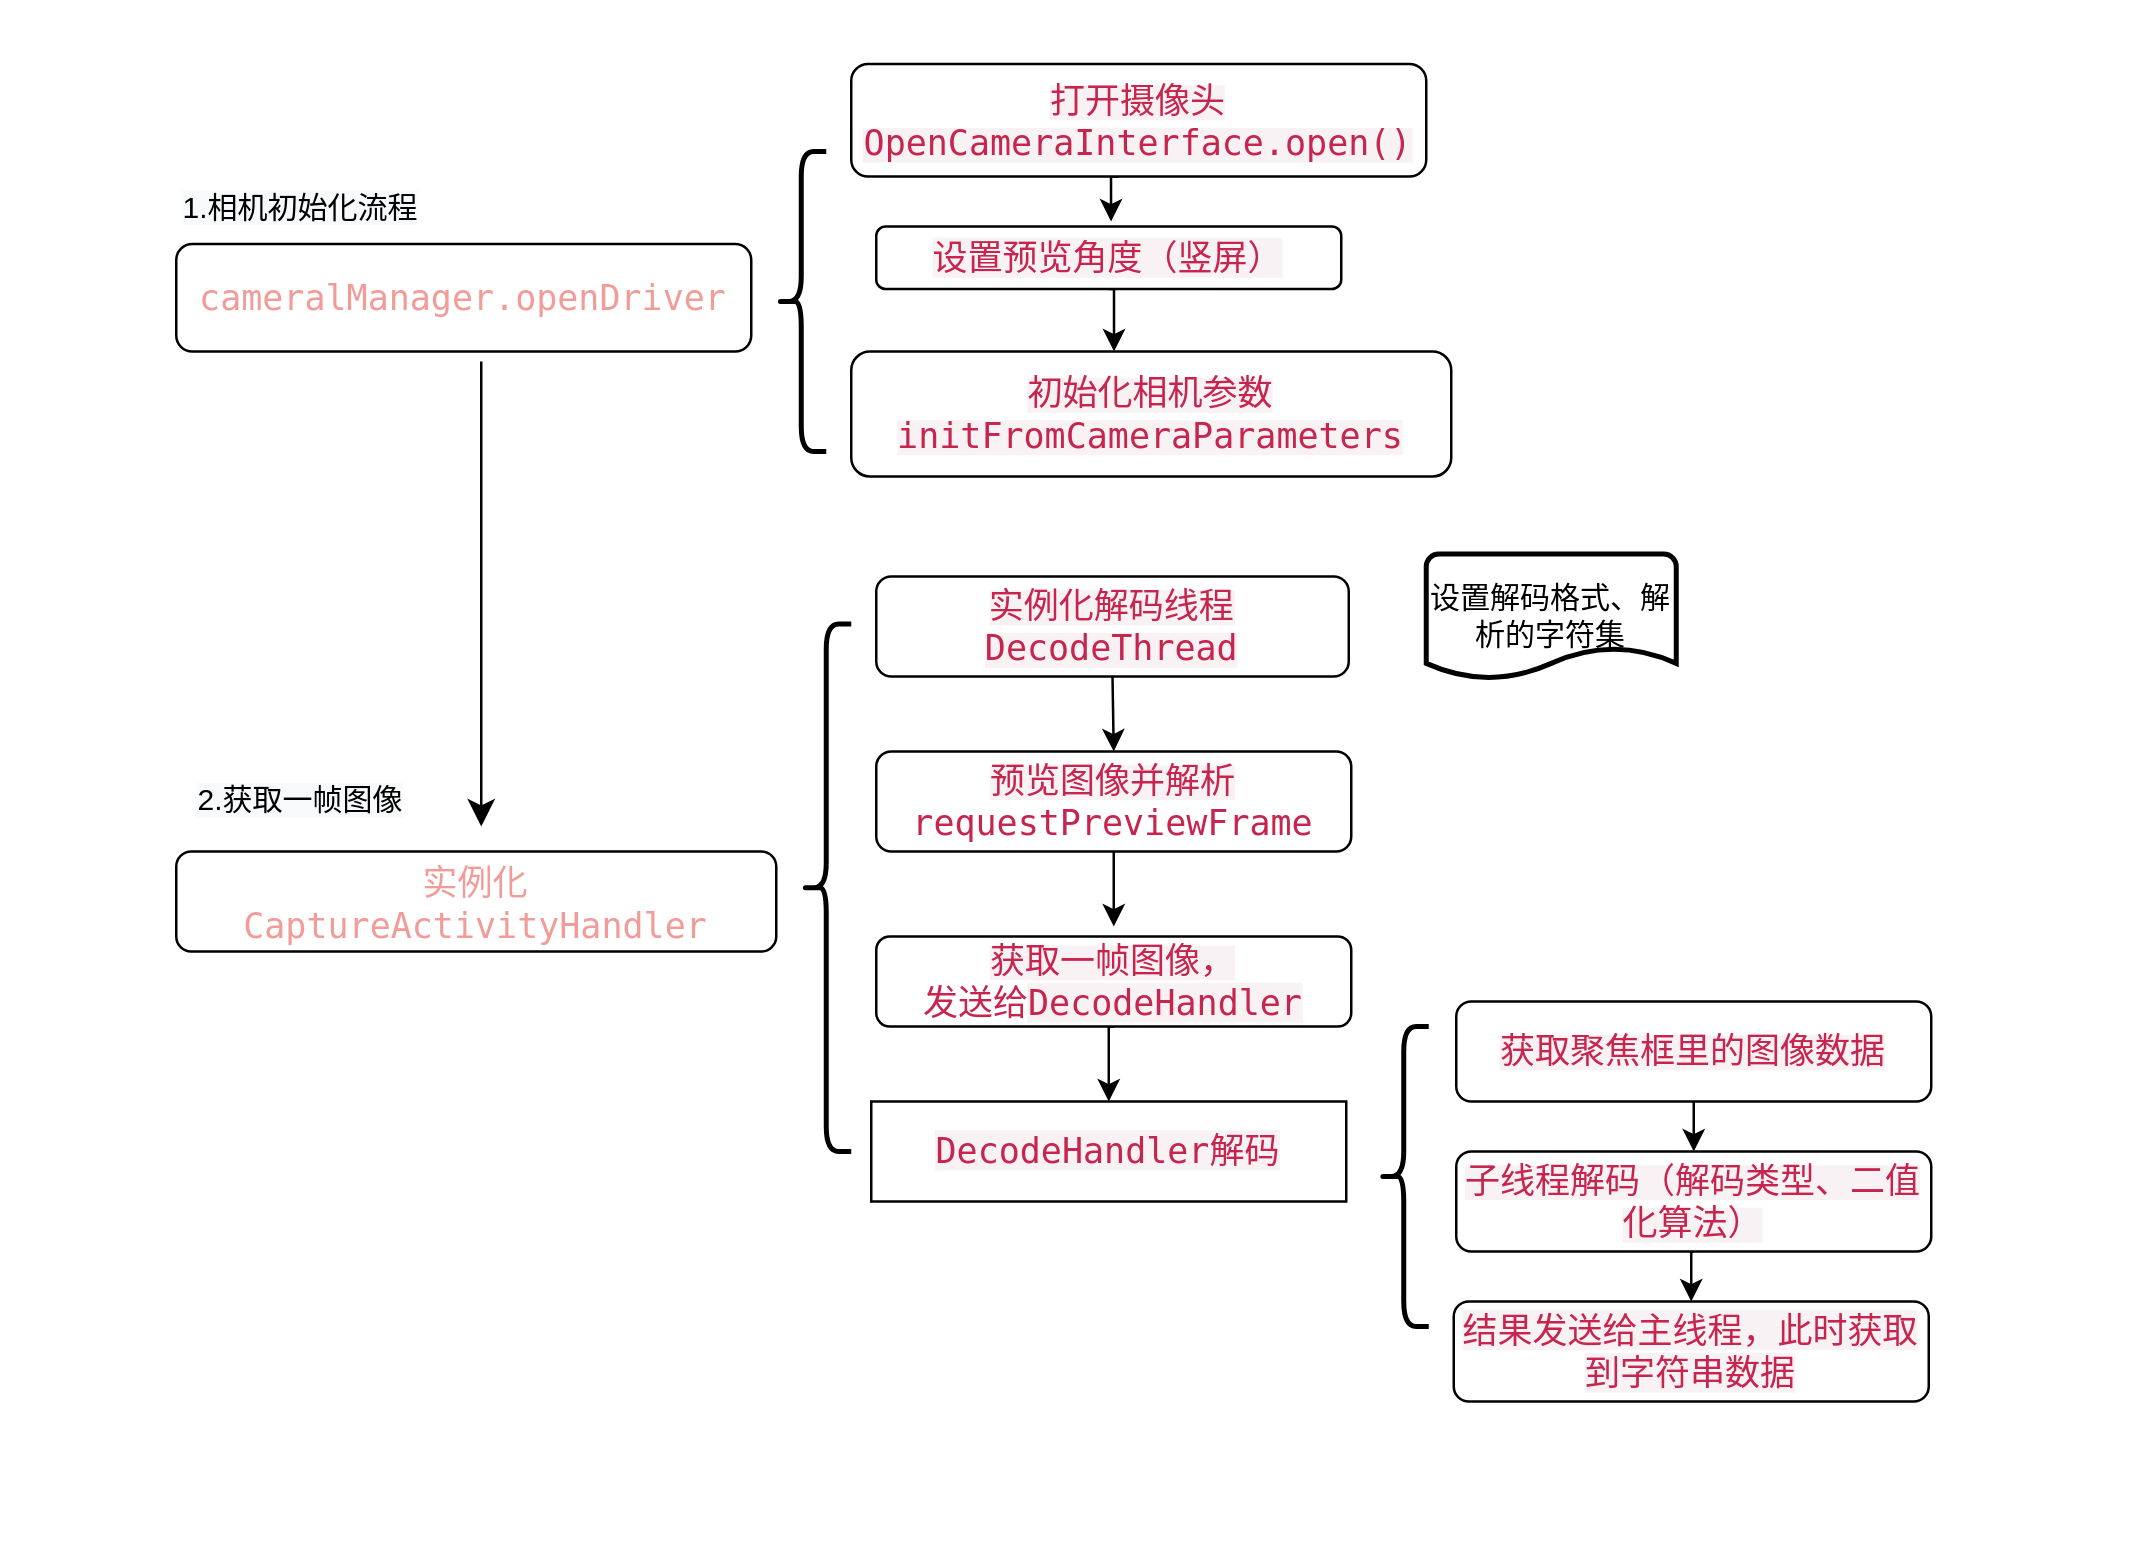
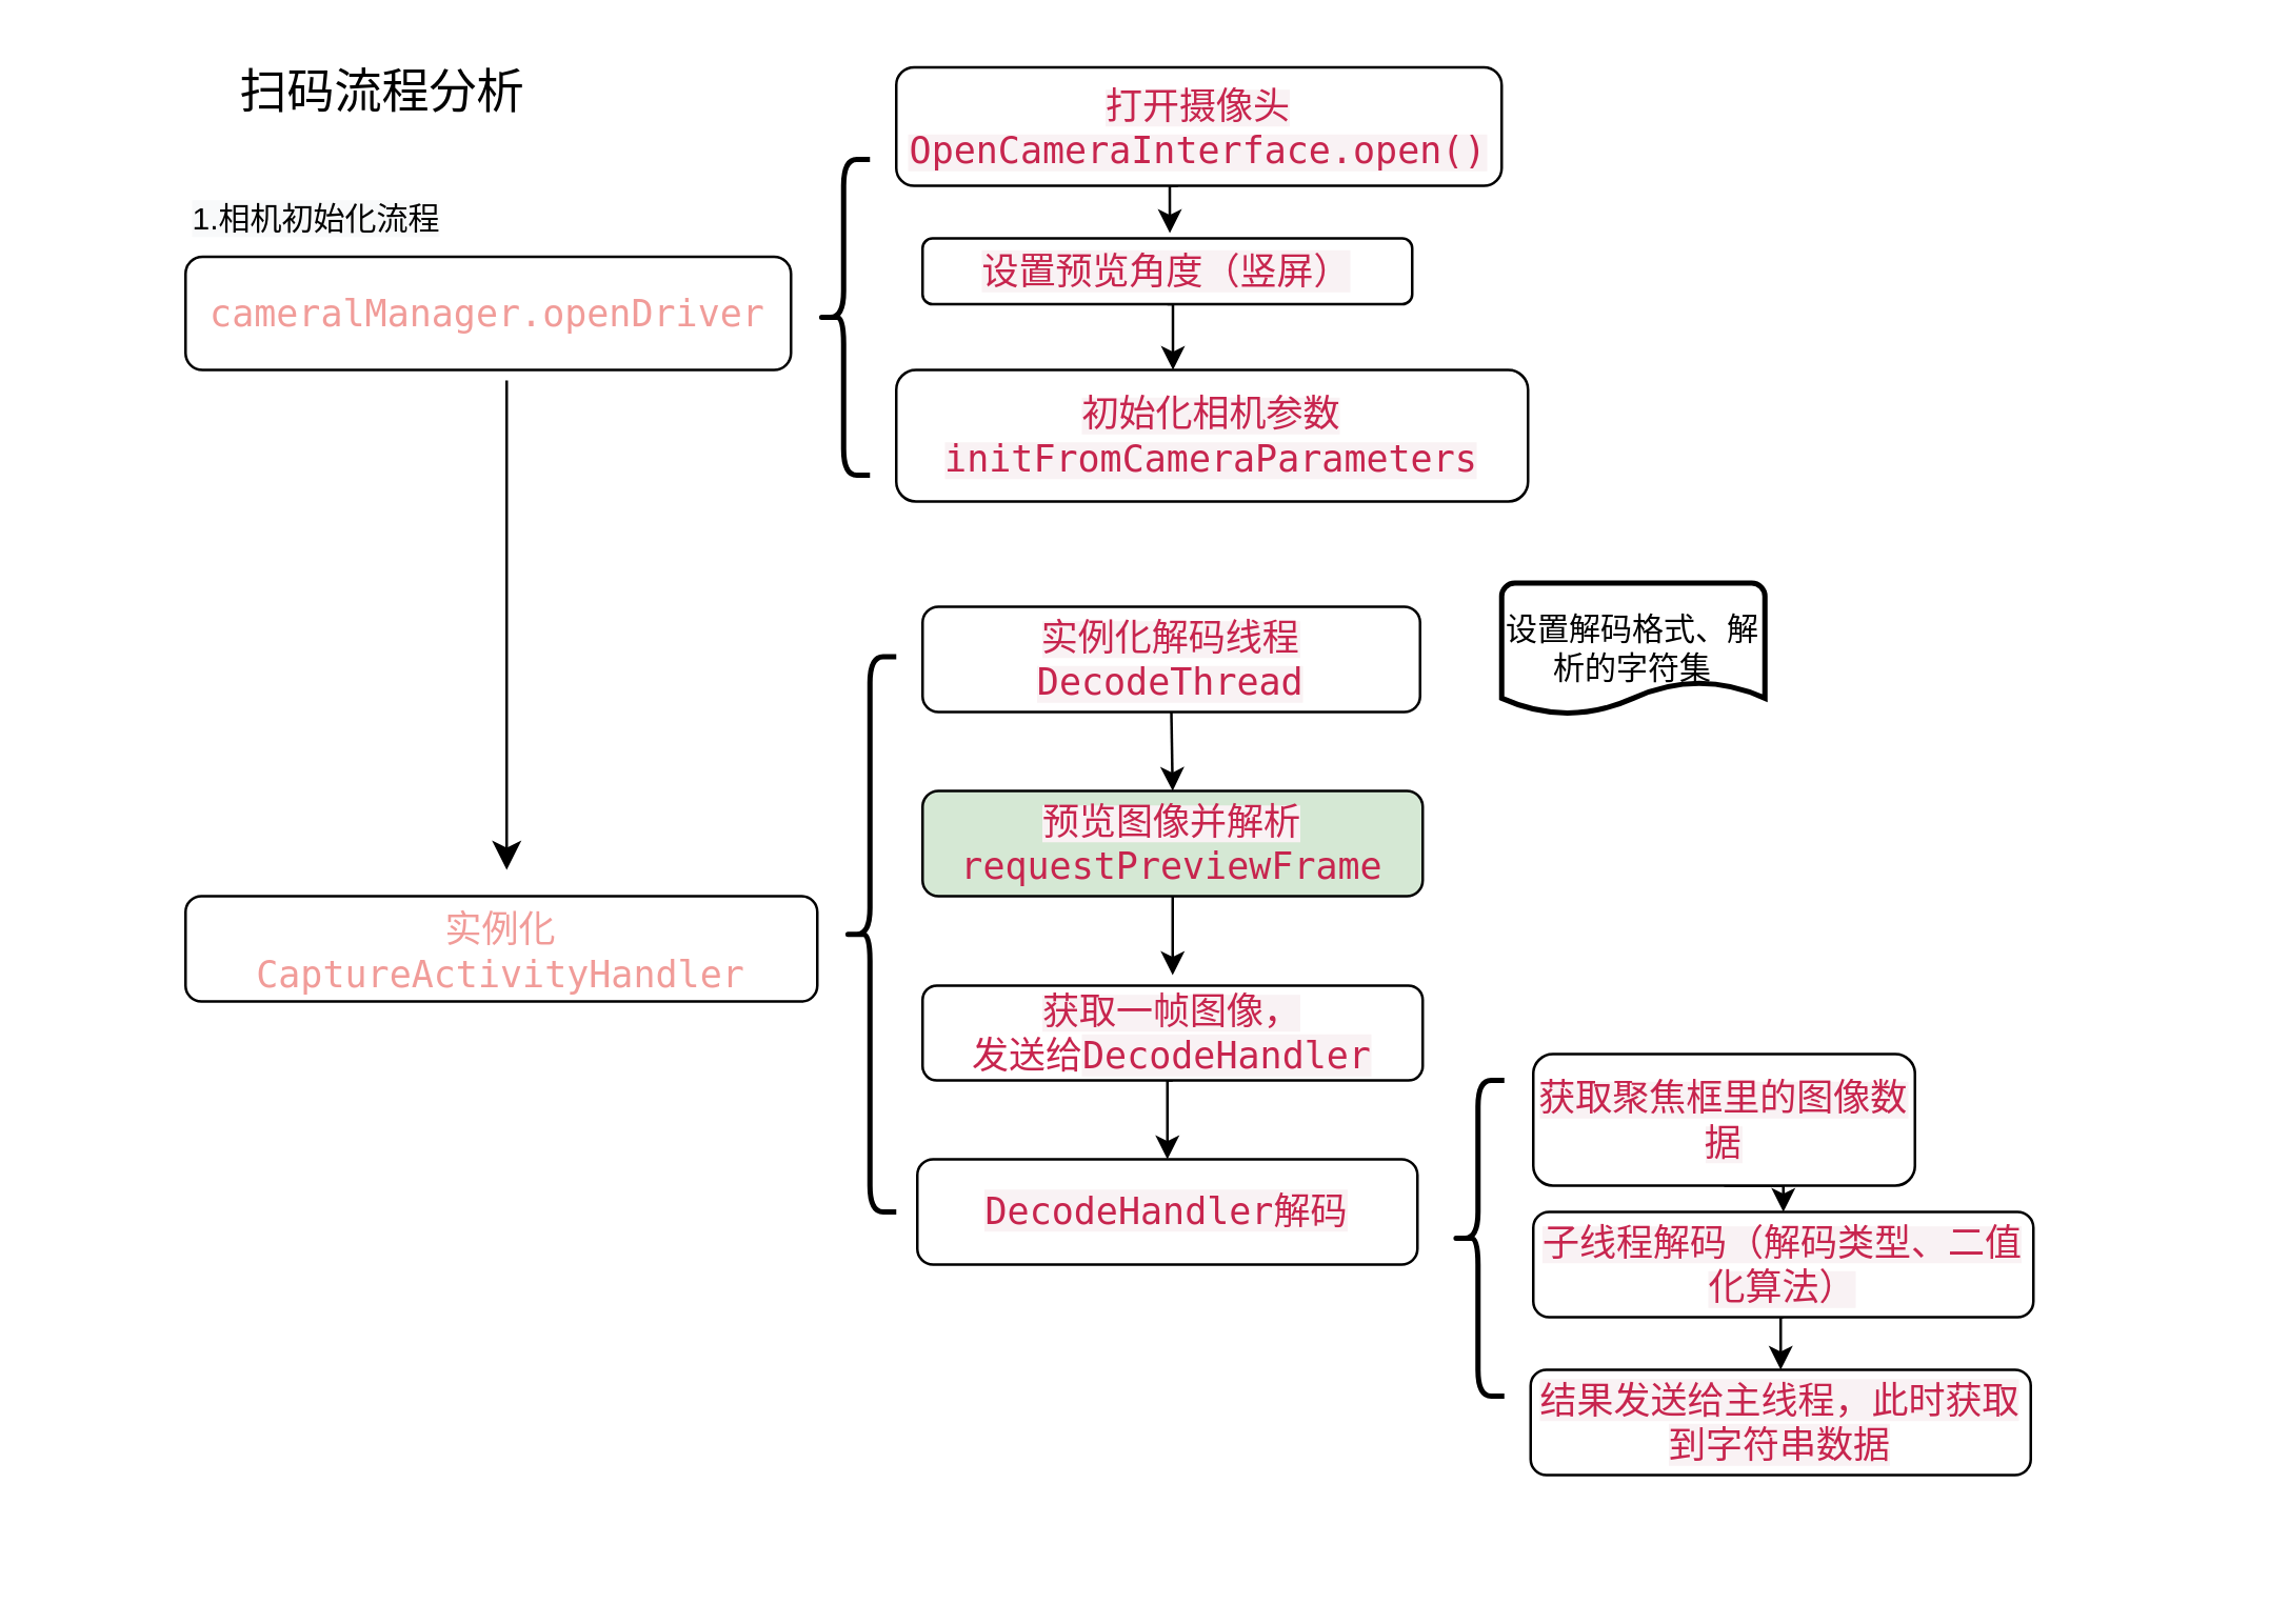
+ <mxCell id="21" value="&lt;font style=&quot;font-size: 18px&quot;&gt;扫码流程分析&lt;/font&gt;" style="text;html=1;strokeColor=none;fillColor=none;align=center;verticalAlign=middle;whiteSpace=wrap;rounded=0;opacity=20;" vertex="1" parent="1"><mxGeometry x="70" y="20" width="150" height="30" as="geometry" /></mxCell>
- <mxCell id="27" value="&lt;span style=&quot;background-color: rgb(248 , 249 , 250)&quot;&gt;2.获取一帧图像&lt;/span&gt;" style="text;html=1;strokeColor=none;fillColor=none;align=center;verticalAlign=middle;whiteSpace=wrap;rounded=0;labelBackgroundColor=#ffffff;" vertex="1" parent="1"><mxGeometry x="70" y="309.5" width="100" height="21" as="geometry" /></mxCell>
- <mxCell id="12" value="&lt;span style=&quot;background-color: rgb(249 , 242 , 244)&quot;&gt;&lt;font color=&quot;#c7254e&quot; face=&quot;source code pro, dejavu sans mono, ubuntu mono, anonymous pro, droid sans mono, menlo, monaco, consolas, inconsolata, courier, monospace, pingfang sc, microsoft yahei, sans-serif&quot;&gt;&lt;span style=&quot;font-size: 14px&quot;&gt;预览图像并解析&lt;br&gt;&lt;/span&gt;&lt;/font&gt;&lt;/span&gt;&lt;font color=&quot;#c7254e&quot; face=&quot;source code pro, dejavu sans mono, ubuntu mono, anonymous pro, droid sans mono, menlo, monaco, consolas, inconsolata, courier, monospace, pingfang sc, microsoft yahei, sans-serif&quot;&gt;&lt;span style=&quot;font-size: 14px&quot;&gt;requestPreviewFrame&lt;/span&gt;&lt;/font&gt;" style="rounded=1;whiteSpace=wrap;html=1;fontSize=12;glass=0;strokeWidth=1;shadow=0;" vertex="1" parent="1"><mxGeometry x="350" y="300" width="190" height="40" as="geometry" /></mxCell>
+ <mxCell id="12" value="&lt;span style=&quot;background-color: rgb(249 , 242 , 244)&quot;&gt;&lt;font color=&quot;#c7254e&quot; face=&quot;source code pro, dejavu sans mono, ubuntu mono, anonymous pro, droid sans mono, menlo, monaco, consolas, inconsolata, courier, monospace, pingfang sc, microsoft yahei, sans-serif&quot;&gt;&lt;span style=&quot;font-size: 14px&quot;&gt;预览图像并解析&lt;br&gt;&lt;/span&gt;&lt;/font&gt;&lt;/span&gt;&lt;font color=&quot;#c7254e&quot; face=&quot;source code pro, dejavu sans mono, ubuntu mono, anonymous pro, droid sans mono, menlo, monaco, consolas, inconsolata, courier, monospace, pingfang sc, microsoft yahei, sans-serif&quot;&gt;&lt;span style=&quot;font-size: 14px&quot;&gt;requestPreviewFrame&lt;/span&gt;&lt;/font&gt;" style="rounded=1;whiteSpace=wrap;html=1;fontSize=12;glass=0;strokeWidth=1;shadow=0;fillColor=#d5e8d4;" vertex="1" parent="1"><mxGeometry x="350" y="300" width="190" height="40" as="geometry" /></mxCell>
- <mxCell id="17" value="&lt;font color=&quot;#c7254e&quot; face=&quot;source code pro, dejavu sans mono, ubuntu mono, anonymous pro, droid sans mono, menlo, monaco, consolas, inconsolata, courier, monospace, pingfang sc, microsoft yahei, sans-serif&quot;&gt;&lt;span style=&quot;background-color: rgb(249 , 242 , 244)&quot;&gt;&lt;span style=&quot;font-size: 14px&quot;&gt;获取聚焦框里的图像数据&lt;/span&gt;&lt;br&gt;&lt;/span&gt;&lt;/font&gt;" style="rounded=1;whiteSpace=wrap;html=1;fontSize=12;glass=0;strokeWidth=1;shadow=0;" vertex="1" parent="1"><mxGeometry x="582" y="400" width="190" height="40" as="geometry" /></mxCell>
+ <mxCell id="17" value="&lt;font color=&quot;#c7254e&quot; face=&quot;source code pro, dejavu sans mono, ubuntu mono, anonymous pro, droid sans mono, menlo, monaco, consolas, inconsolata, courier, monospace, pingfang sc, microsoft yahei, sans-serif&quot;&gt;&lt;span style=&quot;background-color: rgb(249 , 242 , 244)&quot;&gt;&lt;span style=&quot;font-size: 14px&quot;&gt;获取聚焦框里的图像数据&lt;/span&gt;&lt;br&gt;&lt;/span&gt;&lt;/font&gt;" style="rounded=1;whiteSpace=wrap;html=1;fontSize=12;glass=0;strokeWidth=1;shadow=0;" vertex="1" parent="1"><mxGeometry x="582" y="400" width="145" height="50" as="geometry" /></mxCell>
- <mxCell id="25" value="&lt;span style=&quot;color: rgb(199 , 37 , 78) ; font-family: &amp;#34;source code pro&amp;#34; , &amp;#34;dejavu sans mono&amp;#34; , &amp;#34;ubuntu mono&amp;#34; , &amp;#34;anonymous pro&amp;#34; , &amp;#34;droid sans mono&amp;#34; , &amp;#34;menlo&amp;#34; , &amp;#34;monaco&amp;#34; , &amp;#34;consolas&amp;#34; , &amp;#34;inconsolata&amp;#34; , &amp;#34;courier&amp;#34; , monospace , &amp;#34;pingfang sc&amp;#34; , &amp;#34;microsoft yahei&amp;#34; , sans-serif ; font-size: 14px ; background-color: rgb(249 , 242 , 244)&quot;&gt;DecodeHandler解码&lt;/span&gt;" style="whiteSpace=wrap;html=1;fontSize=12;glass=0;strokeWidth=1;shadow=0;rounded=0;" vertex="1" parent="1"><mxGeometry x="348" y="440" width="190" height="40" as="geometry" /></mxCell>
+ <mxCell id="25" value="&lt;span style=&quot;color: rgb(199 , 37 , 78) ; font-family: &amp;#34;source code pro&amp;#34; , &amp;#34;dejavu sans mono&amp;#34; , &amp;#34;ubuntu mono&amp;#34; , &amp;#34;anonymous pro&amp;#34; , &amp;#34;droid sans mono&amp;#34; , &amp;#34;menlo&amp;#34; , &amp;#34;monaco&amp;#34; , &amp;#34;consolas&amp;#34; , &amp;#34;inconsolata&amp;#34; , &amp;#34;courier&amp;#34; , monospace , &amp;#34;pingfang sc&amp;#34; , &amp;#34;microsoft yahei&amp;#34; , sans-serif ; font-size: 14px ; background-color: rgb(249 , 242 , 244)&quot;&gt;DecodeHandler解码&lt;/span&gt;" style="rounded=1;whiteSpace=wrap;html=1;fontSize=12;glass=0;strokeWidth=1;shadow=0;" vertex="1" parent="1"><mxGeometry x="348" y="440" width="190" height="40" as="geometry" /></mxCell>
